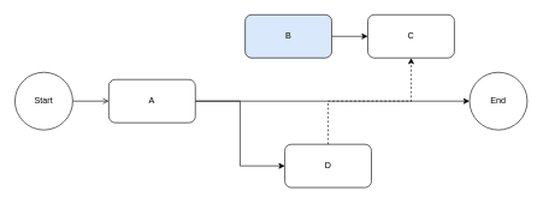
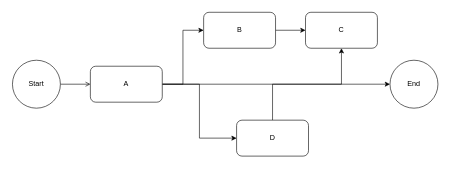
+ <mxCell id="4" style="edgeStyle=orthogonalEdgeStyle;rounded=0;orthogonalLoop=1;jettySize=auto;html=1;entryX=0;entryY=0.5;entryDx=0;entryDy=0;" edge="1" parent="1" source="7" target="12"><mxGeometry relative="1" as="geometry" /></mxCell>
- <mxCell id="12" value="B" style="rounded=1;whiteSpace=wrap;html=1;fillColor=#dae8fc;" vertex="1" parent="1"><mxGeometry x="339" y="20" width="120" height="60" as="geometry" /></mxCell>
+ <mxCell id="12" value="B" style="rounded=1;whiteSpace=wrap;html=1;" vertex="1" parent="1"><mxGeometry x="339" y="20" width="120" height="60" as="geometry" /></mxCell>
- <mxCell id="8" style="edgeStyle=orthogonalEdgeStyle;rounded=0;orthogonalLoop=1;jettySize=auto;html=1;dashed=1;" edge="1" parent="1" source="9" target="10"><mxGeometry relative="1" as="geometry" /></mxCell>
+ <mxCell id="8" style="edgeStyle=orthogonalEdgeStyle;rounded=0;orthogonalLoop=1;jettySize=auto;html=1;" edge="1" parent="1" source="9" target="10"><mxGeometry relative="1" as="geometry" /></mxCell>
